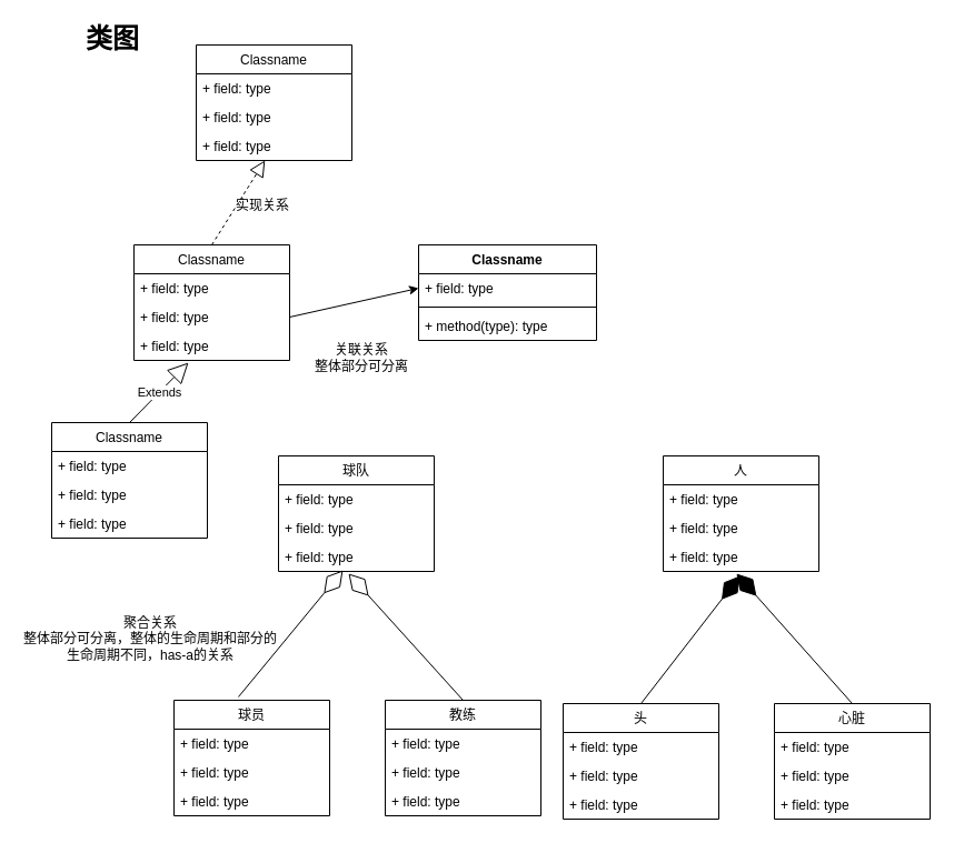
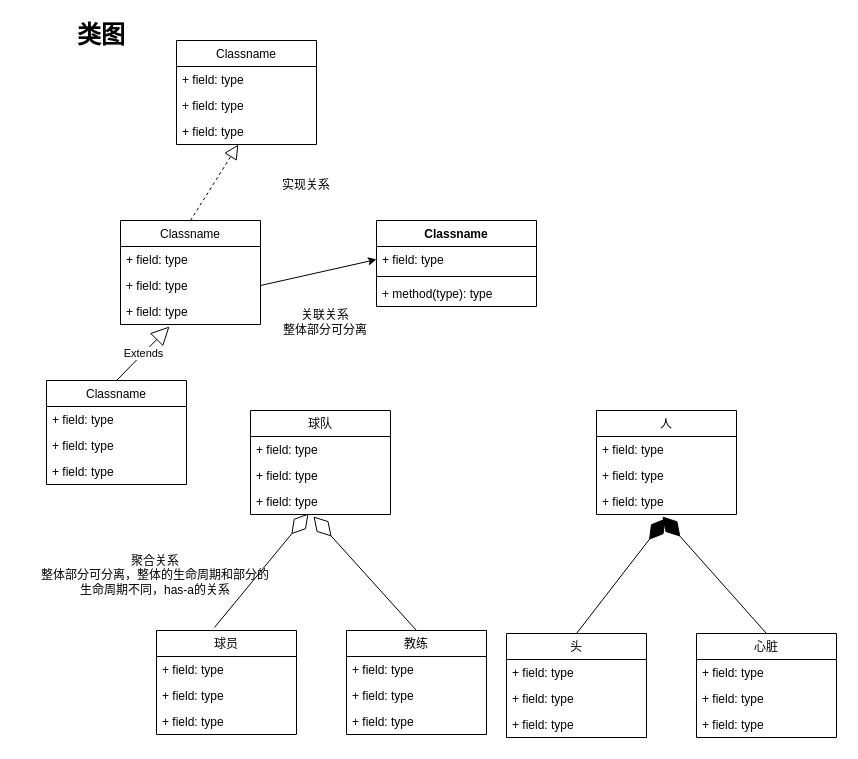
- <mxCell id="21" value="实现关系" style="text;html=1;strokeColor=none;fillColor=none;align=center;verticalAlign=middle;whiteSpace=wrap;rounded=0;" vertex="1" parent="1"><mxGeometry x="206" y="170" width="60" height="30" as="geometry" /></mxCell>
+ <mxCell id="21" value="实现关系" style="text;html=1;strokeColor=none;fillColor=none;align=center;verticalAlign=middle;whiteSpace=wrap;rounded=0;" vertex="1" parent="1"><mxGeometry x="276" y="170" width="60" height="30" as="geometry" /></mxCell>
- <mxCell id="37" value="聚合关系&lt;br&gt;整体部分可分离，整体的生命周期和部分的生命周期不同，has-a的关系" style="text;html=1;strokeColor=none;fillColor=none;align=center;verticalAlign=middle;whiteSpace=wrap;rounded=0;" vertex="1" parent="1"><mxGeometry x="20" y="540" width="230" height="70" as="geometry" /></mxCell>
+ <mxCell id="37" value="聚合关系&lt;br&gt;整体部分可分离，整体的生命周期和部分的生命周期不同，has-a的关系" style="text;html=1;strokeColor=none;fillColor=none;align=center;verticalAlign=middle;whiteSpace=wrap;rounded=0;" vertex="1" parent="1"><mxGeometry x="40" y="540" width="230" height="70" as="geometry" /></mxCell>
